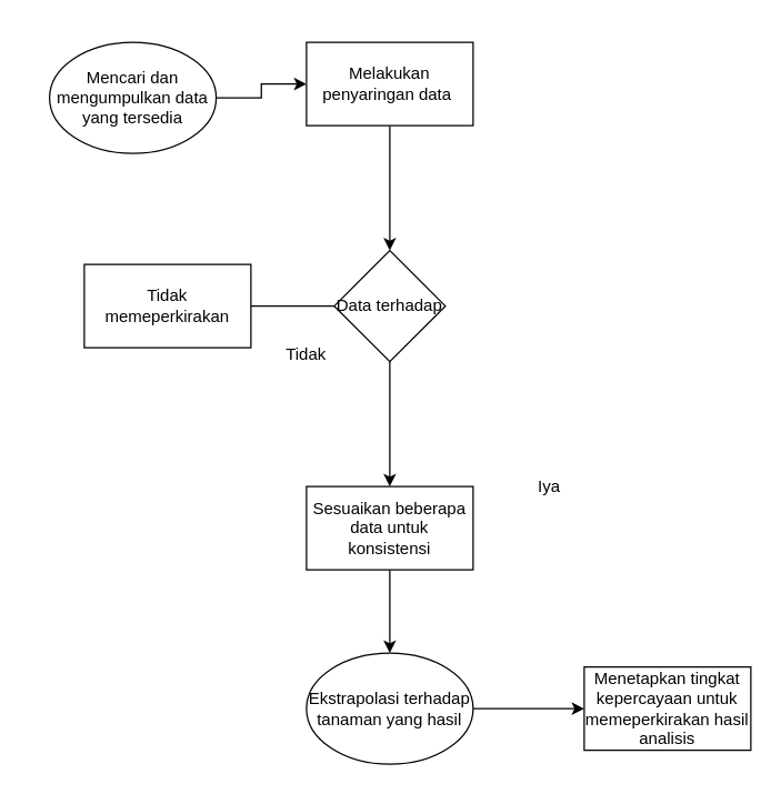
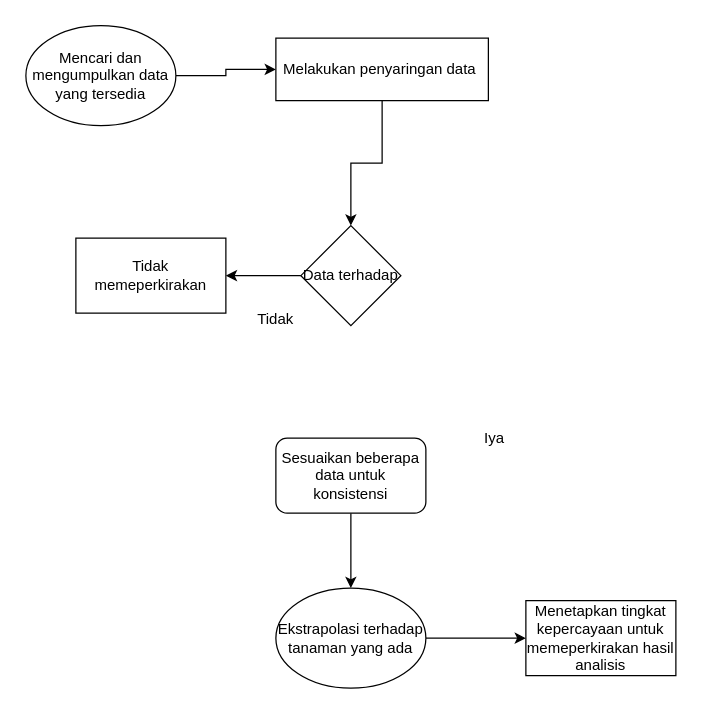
- <mxCell id="5" value="Melakukan penyaringan data&amp;nbsp;" style="whiteSpace=wrap;html=1;" vertex="1" parent="1"><mxGeometry x="220" y="30" width="120" height="60" as="geometry" /></mxCell>
+ <mxCell id="5" value="Melakukan penyaringan data&amp;nbsp;" style="whiteSpace=wrap;html=1;" vertex="1" parent="1"><mxGeometry x="220" y="30" width="170" height="50" as="geometry" /></mxCell>
- <mxCell id="3" value="Mencari dan mengumpulkan data yang tersedia" style="ellipse;whiteSpace=wrap;html=1;" vertex="1" parent="1"><mxGeometry x="35" y="30" width="120" height="80" as="geometry" /></mxCell>
+ <mxCell id="3" value="Mencari dan mengumpulkan data yang tersedia" style="ellipse;whiteSpace=wrap;html=1;" vertex="1" parent="1"><mxGeometry x="20" y="20" width="120" height="80" as="geometry" /></mxCell>
- <mxCell id="6" value="" style="edgeStyle=orthogonalEdgeStyle;rounded=0;orthogonalLoop=1;jettySize=auto;html=1;endArrow=none;" edge="1" parent="1" source="8" target="9"><mxGeometry relative="1" as="geometry" /></mxCell>
+ <mxCell id="6" value="" style="edgeStyle=orthogonalEdgeStyle;rounded=0;orthogonalLoop=1;jettySize=auto;html=1;" edge="1" parent="1" source="8" target="9"><mxGeometry relative="1" as="geometry" /></mxCell>
- <mxCell id="7" value="" style="edgeStyle=orthogonalEdgeStyle;rounded=0;orthogonalLoop=1;jettySize=auto;html=1;" edge="1" parent="1" source="8" target="12"><mxGeometry relative="1" as="geometry" /></mxCell>
- <mxCell id="12" value="Sesuaikan beberapa data untuk konsistensi" style="whiteSpace=wrap;html=1;" vertex="1" parent="1"><mxGeometry x="220" y="350" width="120" height="60" as="geometry" /></mxCell>
+ <mxCell id="12" value="Sesuaikan beberapa data untuk konsistensi" style="whiteSpace=wrap;html=1;rounded=1;" vertex="1" parent="1"><mxGeometry x="220" y="350" width="120" height="60" as="geometry" /></mxCell>
- <mxCell id="15" value="Ekstrapolasi terhadap tanaman yang hasil" style="ellipse;whiteSpace=wrap;html=1;" vertex="1" parent="1"><mxGeometry x="220" y="470" width="120" height="80" as="geometry" /></mxCell>
+ <mxCell id="15" value="Ekstrapolasi terhadap tanaman yang ada" style="ellipse;whiteSpace=wrap;html=1;" vertex="1" parent="1"><mxGeometry x="220" y="470" width="120" height="80" as="geometry" /></mxCell>
